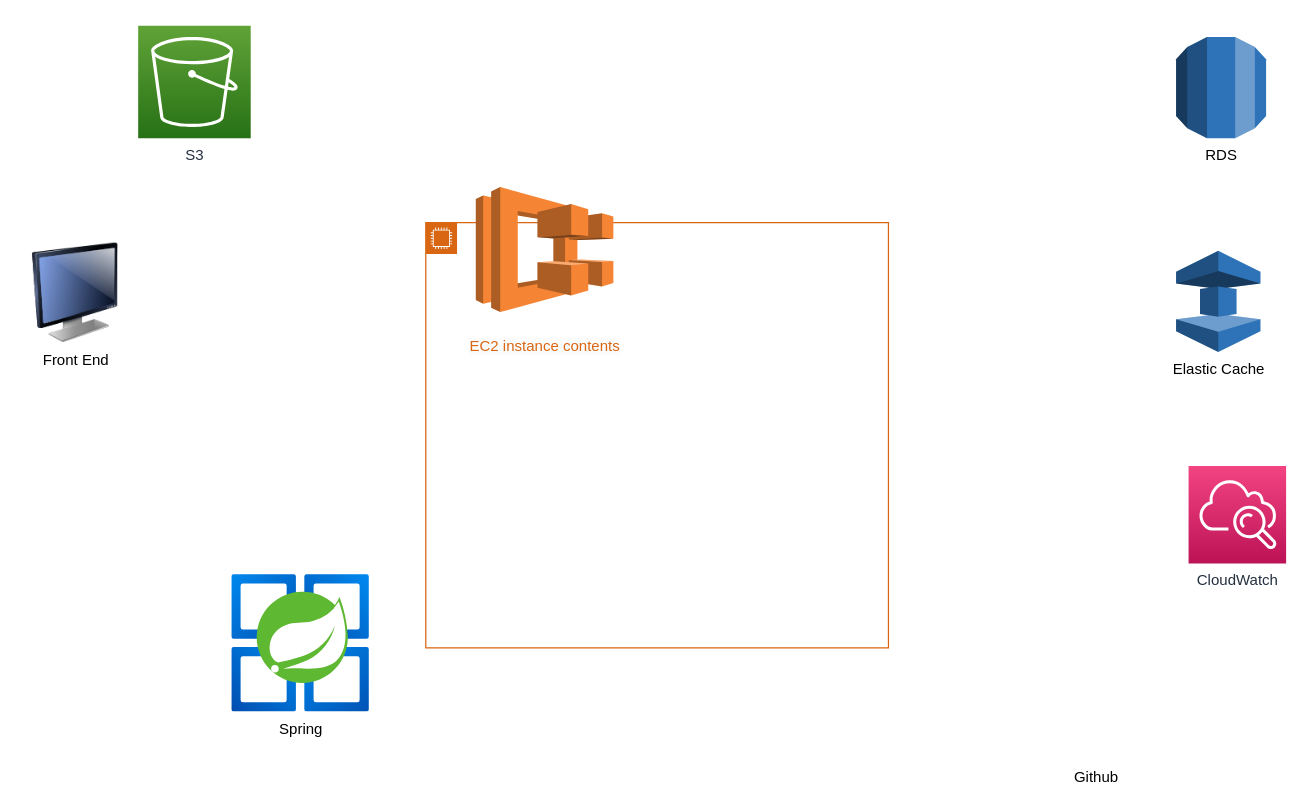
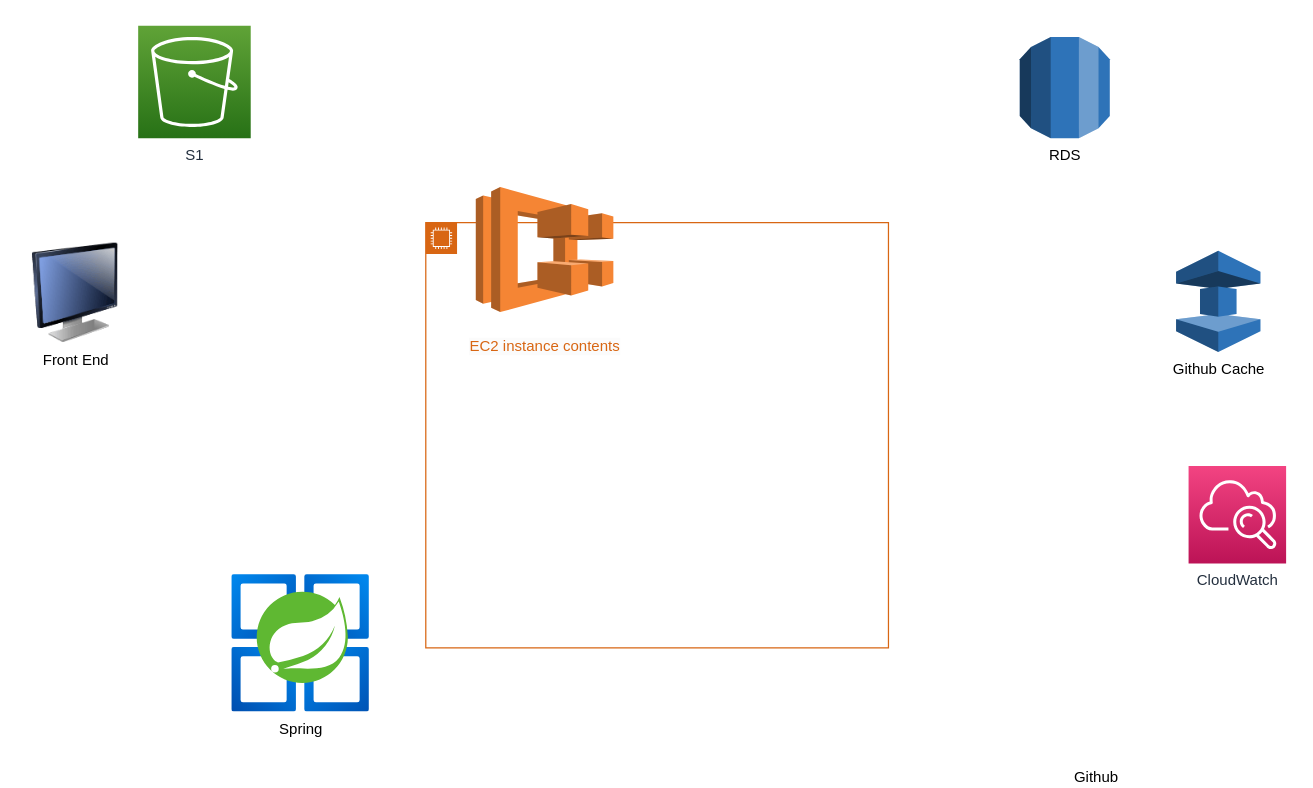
- <mxCell id="4" value="RDS" style="outlineConnect=0;dashed=0;verticalLabelPosition=bottom;verticalAlign=top;align=center;html=1;shape=mxgraph.aws3.rds;fillColor=#2E73B8;gradientColor=none;" vertex="1" parent="1"><mxGeometry x="940" y="29" width="72" height="81" as="geometry" /></mxCell>
+ <mxCell id="4" value="RDS" style="outlineConnect=0;dashed=0;verticalLabelPosition=bottom;verticalAlign=top;align=center;html=1;shape=mxgraph.aws3.rds;fillColor=#2E73B8;gradientColor=none;" vertex="1" parent="1"><mxGeometry x="815" y="29" width="72" height="81" as="geometry" /></mxCell>
- <mxCell id="2" value="S3" style="outlineConnect=0;fontColor=#232F3E;gradientColor=#60A337;gradientDirection=north;fillColor=#277116;strokeColor=#ffffff;dashed=0;verticalLabelPosition=bottom;verticalAlign=top;align=center;html=1;fontSize=12;fontStyle=0;aspect=fixed;shape=mxgraph.aws4.resourceIcon;resIcon=mxgraph.aws4.s3;labelBackgroundColor=#ffffff;" parent="1" vertex="1"><mxGeometry x="110" y="20" width="90" height="90" as="geometry" /></mxCell>
+ <mxCell id="2" value="S1" style="outlineConnect=0;fontColor=#232F3E;gradientColor=#60A337;gradientDirection=north;fillColor=#277116;strokeColor=#ffffff;dashed=0;verticalLabelPosition=bottom;verticalAlign=top;align=center;html=1;fontSize=12;fontStyle=0;aspect=fixed;shape=mxgraph.aws4.resourceIcon;resIcon=mxgraph.aws4.s3;labelBackgroundColor=#ffffff;" parent="1" vertex="1"><mxGeometry x="110" y="20" width="90" height="90" as="geometry" /></mxCell>
- <mxCell id="6" value="Elastic Cache" style="outlineConnect=0;dashed=0;verticalLabelPosition=bottom;verticalAlign=top;align=center;html=1;shape=mxgraph.aws3.elasticache;fillColor=#2E73B8;gradientColor=none;" vertex="1" parent="1"><mxGeometry x="940" y="200" width="67.5" height="81" as="geometry" /></mxCell>
+ <mxCell id="6" value="Github Cache" style="outlineConnect=0;dashed=0;verticalLabelPosition=bottom;verticalAlign=top;align=center;html=1;shape=mxgraph.aws3.elasticache;fillColor=#2E73B8;gradientColor=none;" vertex="1" parent="1"><mxGeometry x="940" y="200" width="67.5" height="81" as="geometry" /></mxCell>
